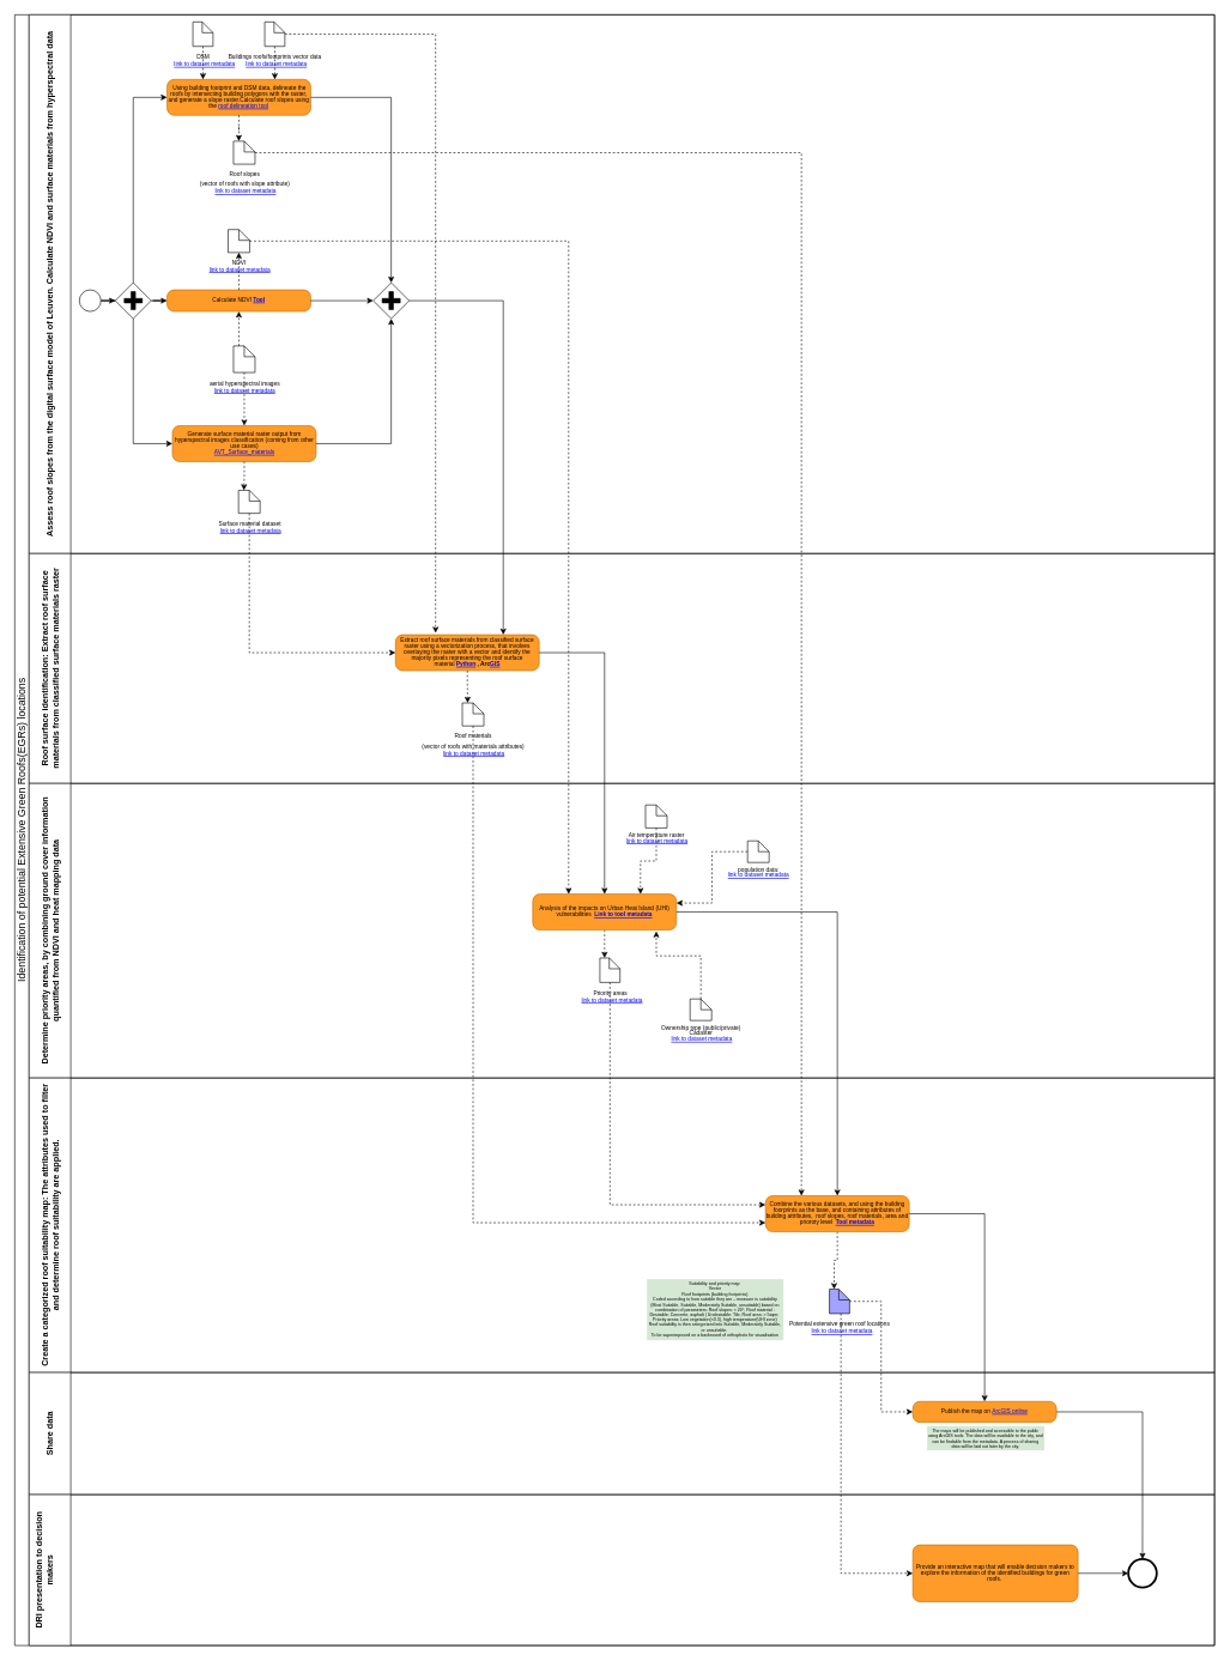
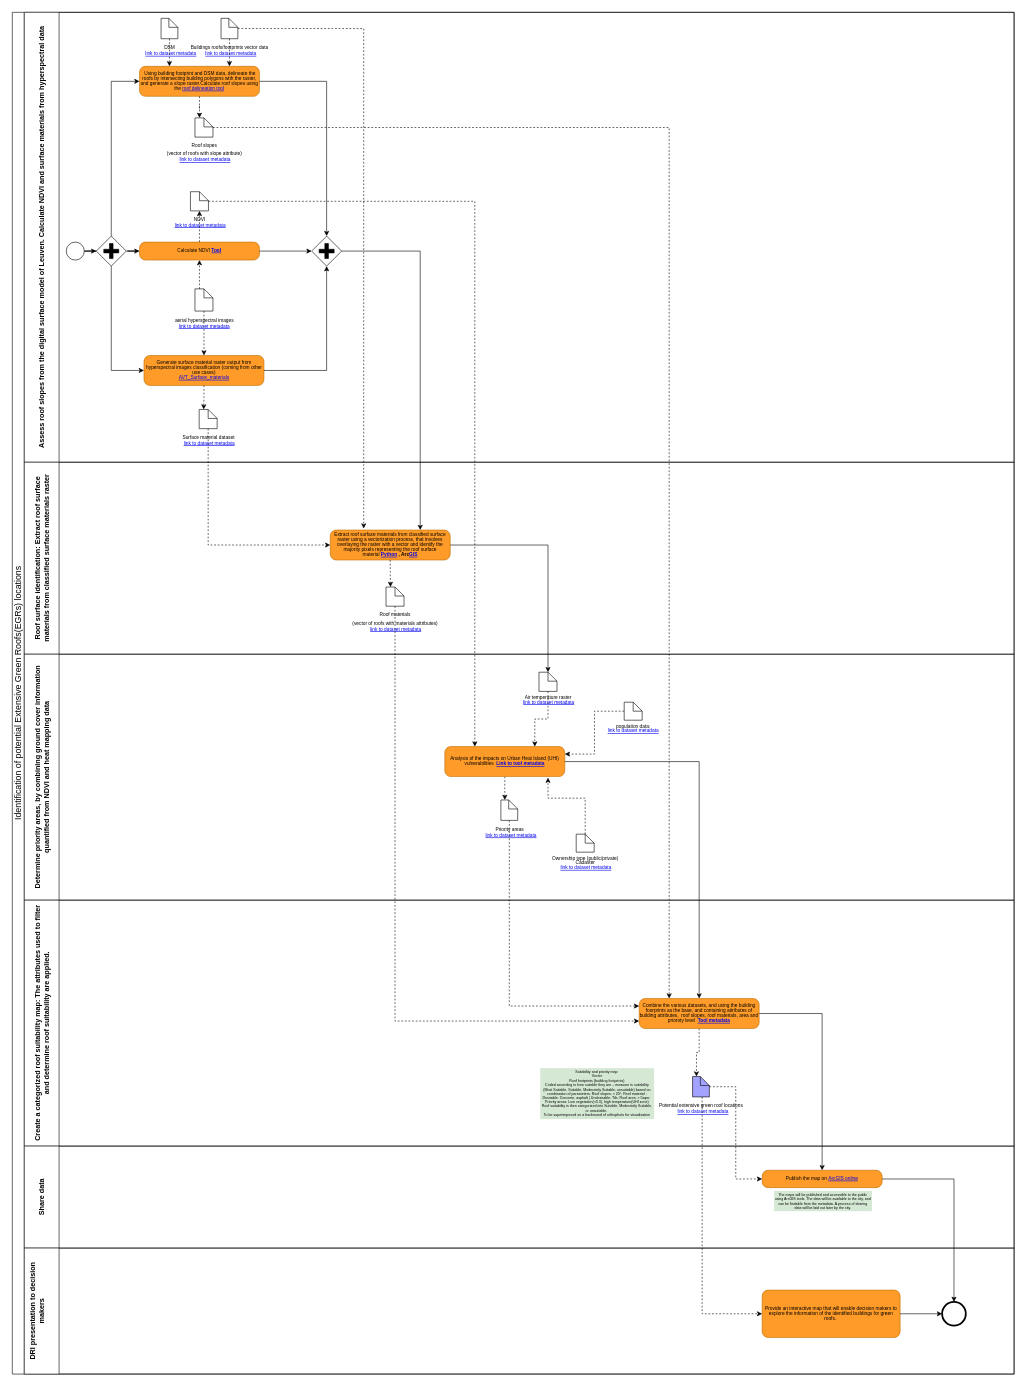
- <mxCell id="58" style="edgeStyle=orthogonalEdgeStyle;rounded=0;orthogonalLoop=1;jettySize=auto;html=1;entryX=0.5;entryY=0;entryDx=0;entryDy=0;entryPerimeter=0;exitX=1;exitY=0.5;exitDx=0;exitDy=0;exitPerimeter=0;" edge="1" parent="2" source="31" target="37"><mxGeometry relative="1" as="geometry" /></mxCell>
+ <mxCell id="58" style="edgeStyle=orthogonalEdgeStyle;rounded=0;orthogonalLoop=1;jettySize=auto;html=1;exitX=1;exitY=0.5;exitDx=0;exitDy=0;exitPerimeter=0;" edge="1" parent="2" source="31" target="38"><mxGeometry relative="1" as="geometry" /></mxCell>
